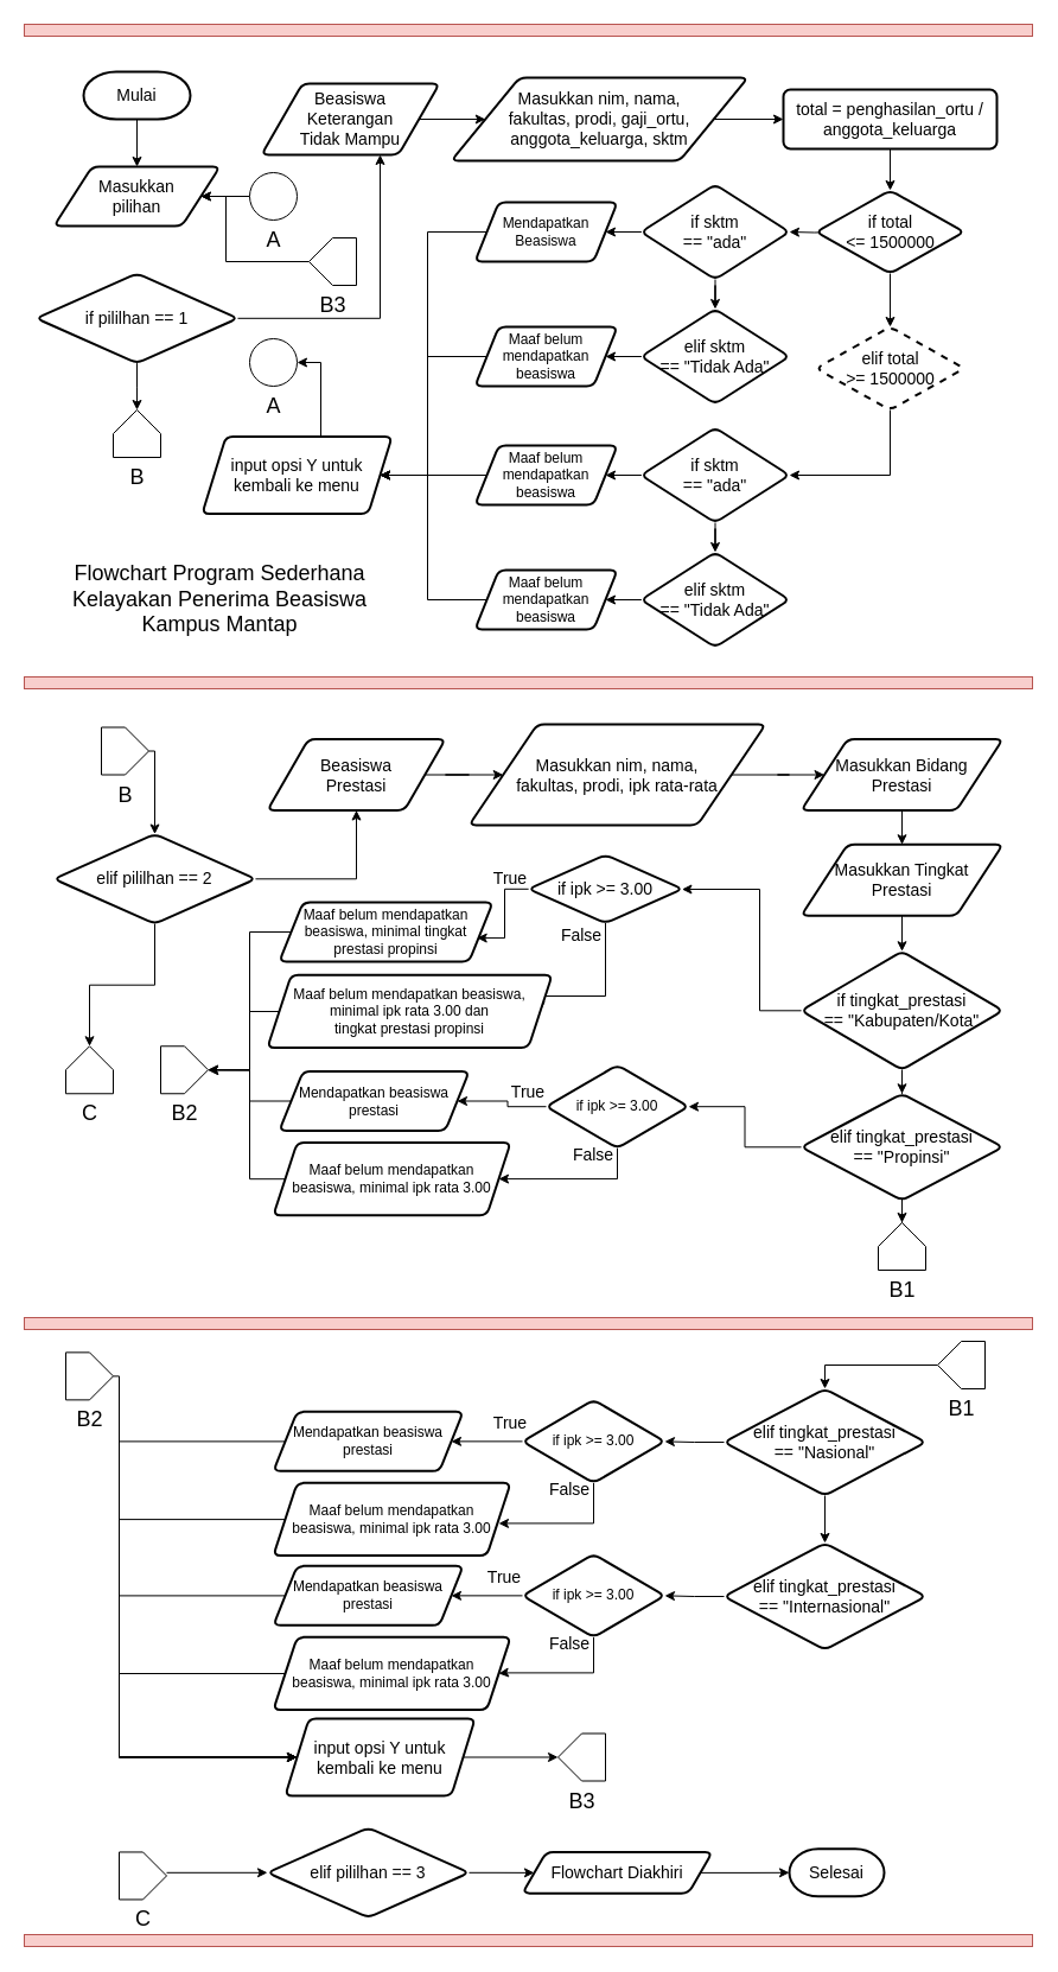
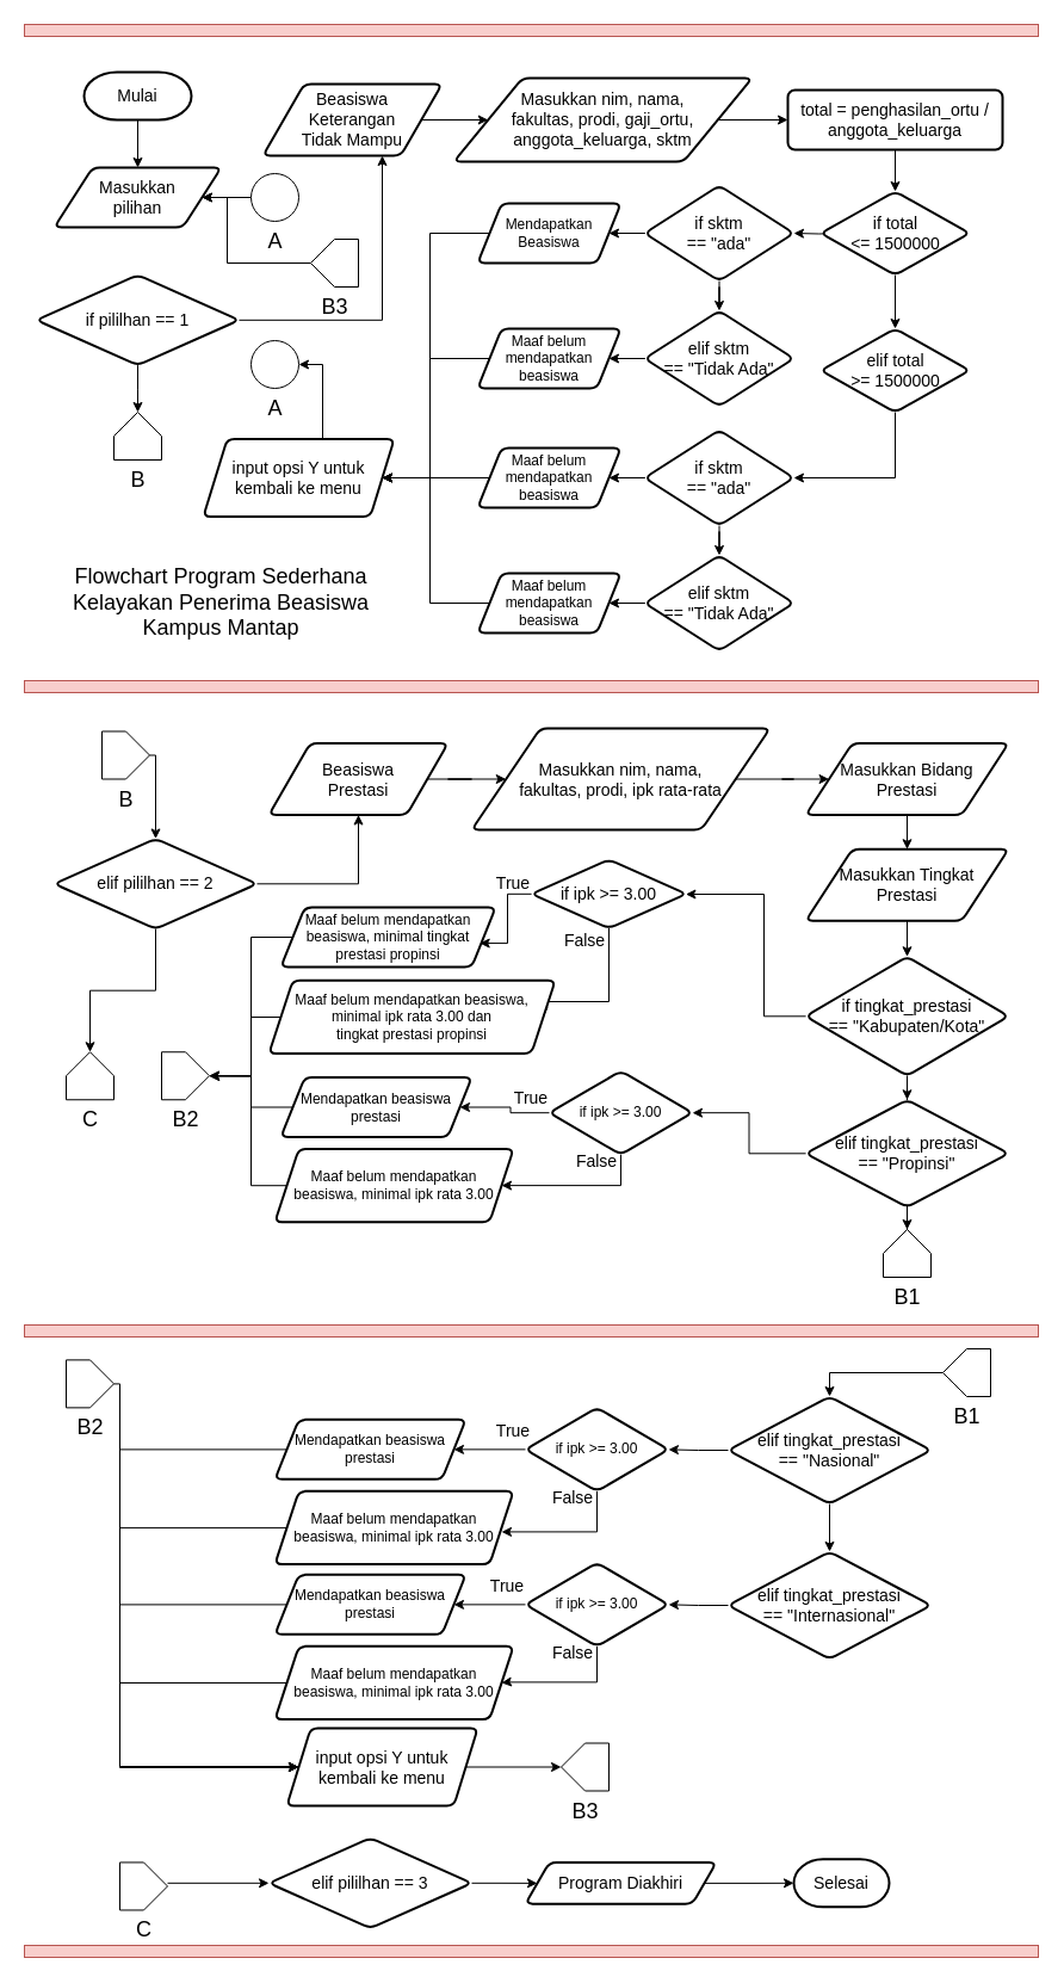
- <mxCell id="29" value="&lt;font style=&quot;font-size: 14px;&quot;&gt;elif total &lt;br&gt;&amp;gt;= 1500000&lt;/font&gt;" style="rhombus;whiteSpace=wrap;html=1;rounded=1;strokeWidth=2;arcSize=12;dashed=1;" parent="1" vertex="1"><mxGeometry x="687.5" y="275" width="125" height="70" as="geometry" /></mxCell>
+ <mxCell id="29" value="&lt;font style=&quot;font-size: 14px;&quot;&gt;elif total &lt;br&gt;&amp;gt;= 1500000&lt;/font&gt;" style="rhombus;whiteSpace=wrap;html=1;rounded=1;strokeWidth=2;arcSize=12;" parent="1" vertex="1"><mxGeometry x="687.5" y="275" width="125" height="70" as="geometry" /></mxCell>
- <mxCell id="125" value="&lt;span style=&quot;font-size: 14px;&quot;&gt;Flowchart Diakhiri&lt;/span&gt;" style="shape=parallelogram;perimeter=parallelogramPerimeter;whiteSpace=wrap;html=1;fixedSize=1;rounded=1;strokeWidth=2;arcSize=12;" parent="1" vertex="1"><mxGeometry x="440" y="1560.46" width="160" height="34.69" as="geometry" /></mxCell>
+ <mxCell id="125" value="&lt;span style=&quot;font-size: 14px;&quot;&gt;Program Diakhiri&lt;/span&gt;" style="shape=parallelogram;perimeter=parallelogramPerimeter;whiteSpace=wrap;html=1;fixedSize=1;rounded=1;strokeWidth=2;arcSize=12;" parent="1" vertex="1"><mxGeometry x="440" y="1560.46" width="160" height="34.69" as="geometry" /></mxCell>
